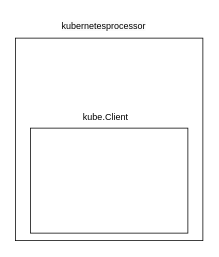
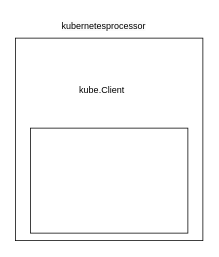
- <mxCell id="5" value="kube.Client" style="text;html=1;align=center;verticalAlign=middle;resizable=0;points=[];autosize=1;strokeColor=none;fillColor=none;" vertex="1" parent="1"><mxGeometry x="100" y="140" width="80" height="30" as="geometry" /></mxCell>
+ <mxCell id="5" value="kube.Client" style="text;html=1;align=center;verticalAlign=middle;resizable=0;points=[];autosize=1;strokeColor=none;fillColor=none;" vertex="1" parent="1"><mxGeometry x="95" y="105" width="80" height="30" as="geometry" /></mxCell>
